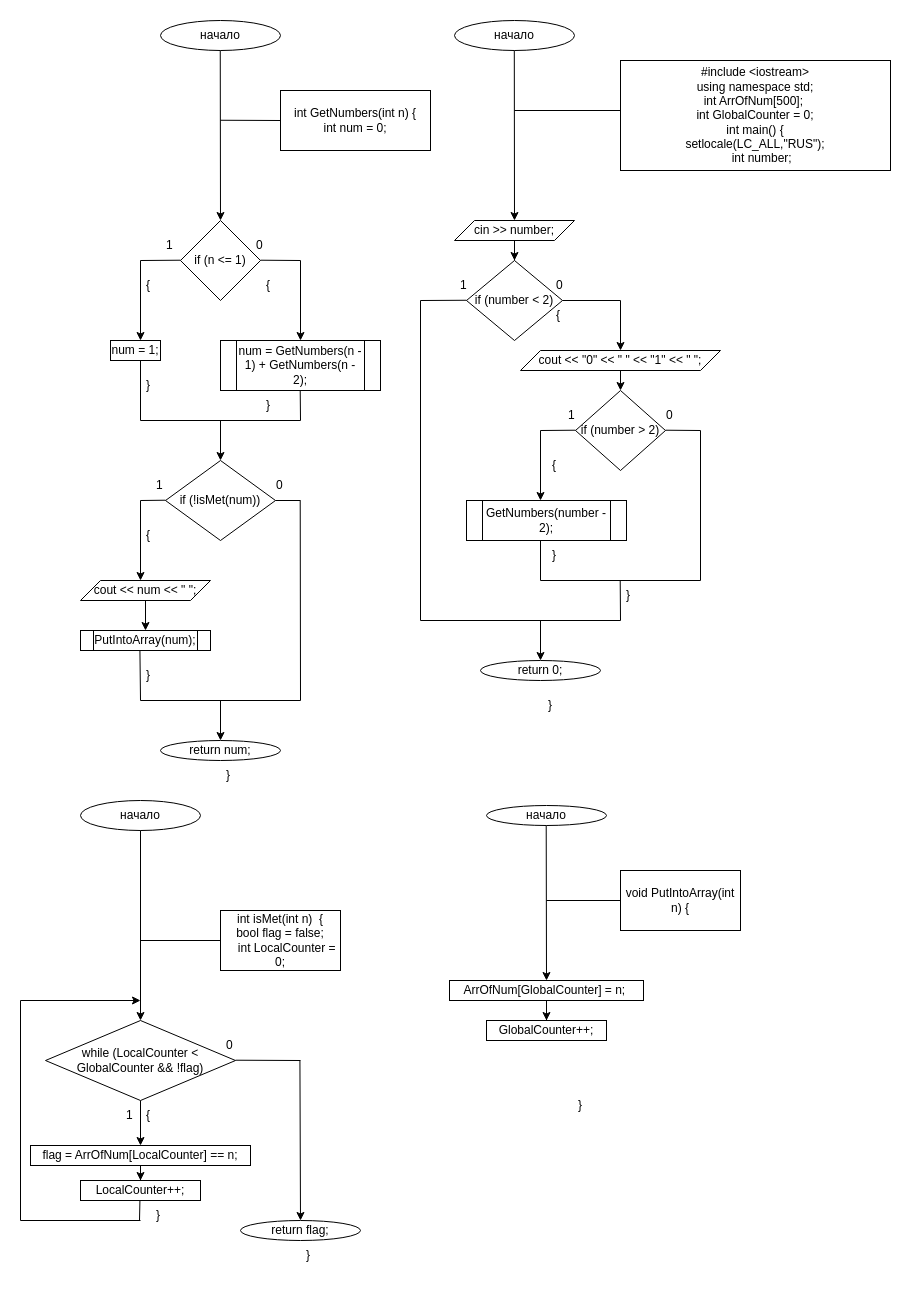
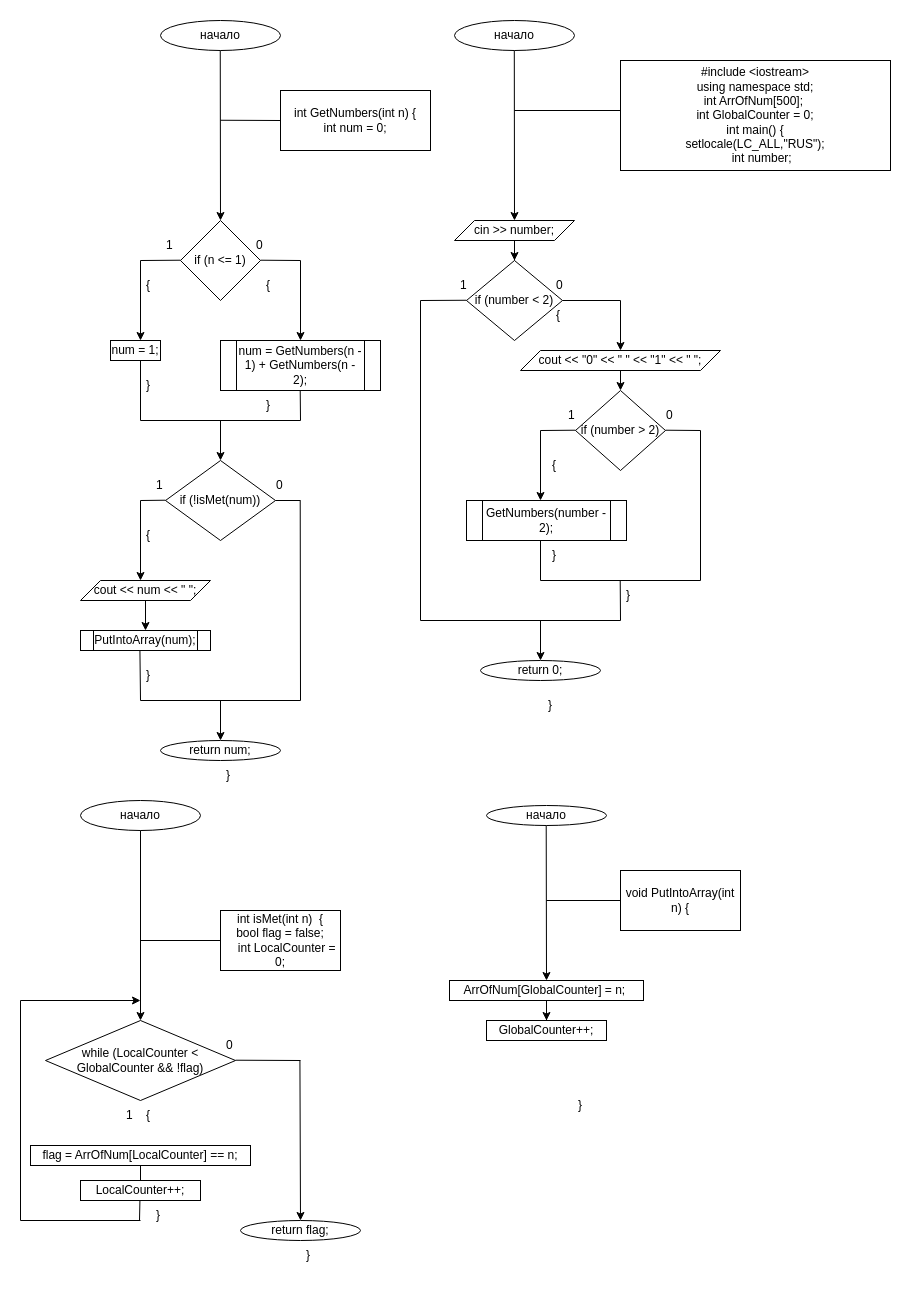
- <mxCell id="78" style="edgeStyle=orthogonalEdgeStyle;rounded=0;orthogonalLoop=1;jettySize=auto;html=1;entryX=0.5;entryY=0;entryDx=0;entryDy=0;" edge="1" parent="1" source="79" target="81"><mxGeometry relative="1" as="geometry" /></mxCell>
- <mxCell id="80" style="edgeStyle=orthogonalEdgeStyle;rounded=0;orthogonalLoop=1;jettySize=auto;html=1;entryX=0.5;entryY=0;entryDx=0;entryDy=0;" edge="1" parent="1" source="81" target="82"><mxGeometry relative="1" as="geometry" /></mxCell>
+ <mxCell id="80" style="edgeStyle=orthogonalEdgeStyle;rounded=0;orthogonalLoop=1;jettySize=auto;html=1;entryX=0.5;entryY=0;entryDx=0;entryDy=0;endArrow=none;" edge="1" parent="1" source="81" target="82"><mxGeometry relative="1" as="geometry" /></mxCell>
